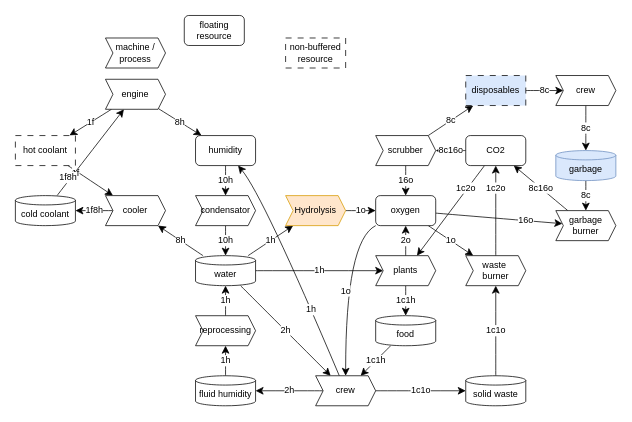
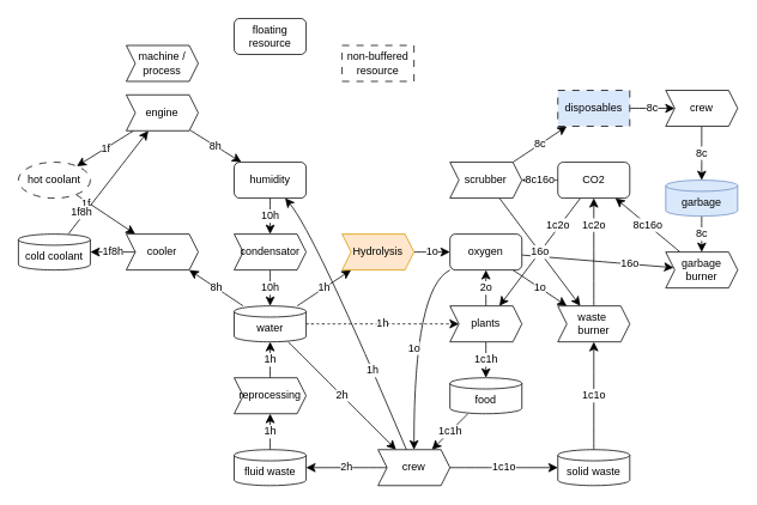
- <mxCell id="3" value="floating resource" style="rounded=1;whiteSpace=wrap;html=1;" parent="1" vertex="1"><mxGeometry x="245" y="20" width="80" height="40" as="geometry" /></mxCell>
+ <mxCell id="3" value="floating resource" style="rounded=1;whiteSpace=wrap;html=1;" parent="1" vertex="1"><mxGeometry x="260" y="20" width="80" height="40" as="geometry" /></mxCell>
- <mxCell id="59" value="hot coolant" style="rounded=0;whiteSpace=wrap;html=1;dashed=1;dashPattern=8 8;" vertex="1" parent="1"><mxGeometry x="20" y="180" width="80" height="40" as="geometry" /></mxCell>
+ <mxCell id="59" value="hot coolant" style="ellipse;whiteSpace=wrap;html=1;dashed=1;dashPattern=8 8;" vertex="1" parent="1"><mxGeometry x="20" y="180" width="80" height="40" as="geometry" /></mxCell>
- <mxCell id="37" value="16o" style="edgeStyle=none;curved=1;rounded=0;orthogonalLoop=1;jettySize=auto;html=1;fontSize=12;startSize=8;endSize=8;" parent="1" source="40" target="12" edge="1"><mxGeometry relative="1" as="geometry" /></mxCell>
+ <mxCell id="37" value="16o" style="edgeStyle=none;curved=1;rounded=0;orthogonalLoop=1;jettySize=auto;html=1;fontSize=12;startSize=8;endSize=8;" parent="1" source="40" target="45" edge="1"><mxGeometry relative="1" as="geometry" /></mxCell>
- <mxCell id="5" value="1h" style="edgeStyle=none;curved=1;rounded=0;orthogonalLoop=1;jettySize=auto;html=1;fontSize=12;startSize=8;endSize=8;" parent="1" source="8" target="23" edge="1"><mxGeometry relative="1" as="geometry" /></mxCell>
+ <mxCell id="5" value="1h" style="edgeStyle=none;curved=1;rounded=0;orthogonalLoop=1;jettySize=auto;html=1;fontSize=12;startSize=8;endSize=8;dashed=1;" parent="1" source="8" target="23" edge="1"><mxGeometry relative="1" as="geometry" /></mxCell>
- <mxCell id="55" value="fluid humidity" style="shape=cylinder3;whiteSpace=wrap;html=1;boundedLbl=1;backgroundOutline=1;size=6.207;" vertex="1" parent="1"><mxGeometry x="260" y="500" width="80" height="40" as="geometry" /></mxCell>
+ <mxCell id="55" value="fluid waste" style="shape=cylinder3;whiteSpace=wrap;html=1;boundedLbl=1;backgroundOutline=1;size=6.207;" vertex="1" parent="1"><mxGeometry x="260" y="500" width="80" height="40" as="geometry" /></mxCell>
